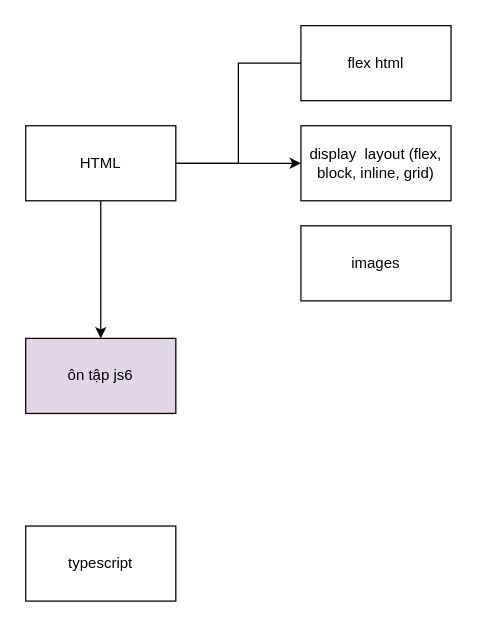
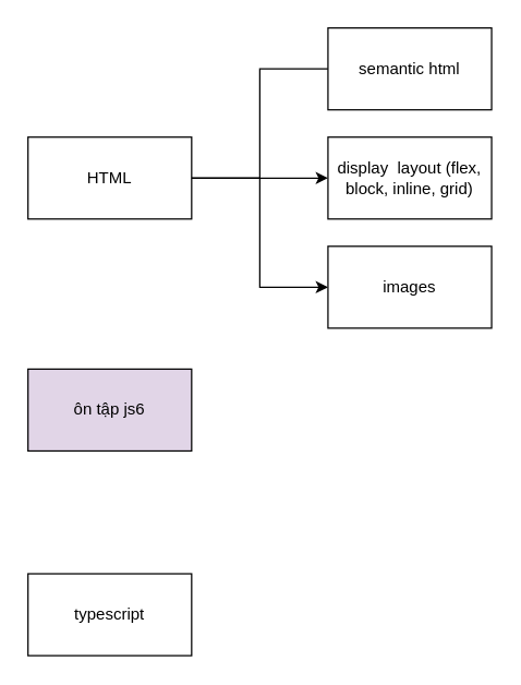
- <mxCell id="6" value="flex html" style="rounded=0;whiteSpace=wrap;html=1;" parent="1" vertex="1"><mxGeometry x="240" y="20" width="120" height="60" as="geometry" /></mxCell>
+ <mxCell id="6" value="semantic html" style="rounded=0;whiteSpace=wrap;html=1;" parent="1" vertex="1"><mxGeometry x="240" y="20" width="120" height="60" as="geometry" /></mxCell>
- <mxCell id="4" style="edgeStyle=orthogonalEdgeStyle;rounded=0;orthogonalLoop=1;jettySize=auto;html=1;" parent="1" source="5" target="9" edge="1"><mxGeometry relative="1" as="geometry" /></mxCell>
+ <mxCell id="4" style="edgeStyle=orthogonalEdgeStyle;rounded=0;orthogonalLoop=1;jettySize=auto;html=1;entryX=0;entryY=0.5;entryDx=0;entryDy=0;" parent="1" source="5" target="8" edge="1"><mxGeometry relative="1" as="geometry" /></mxCell>
